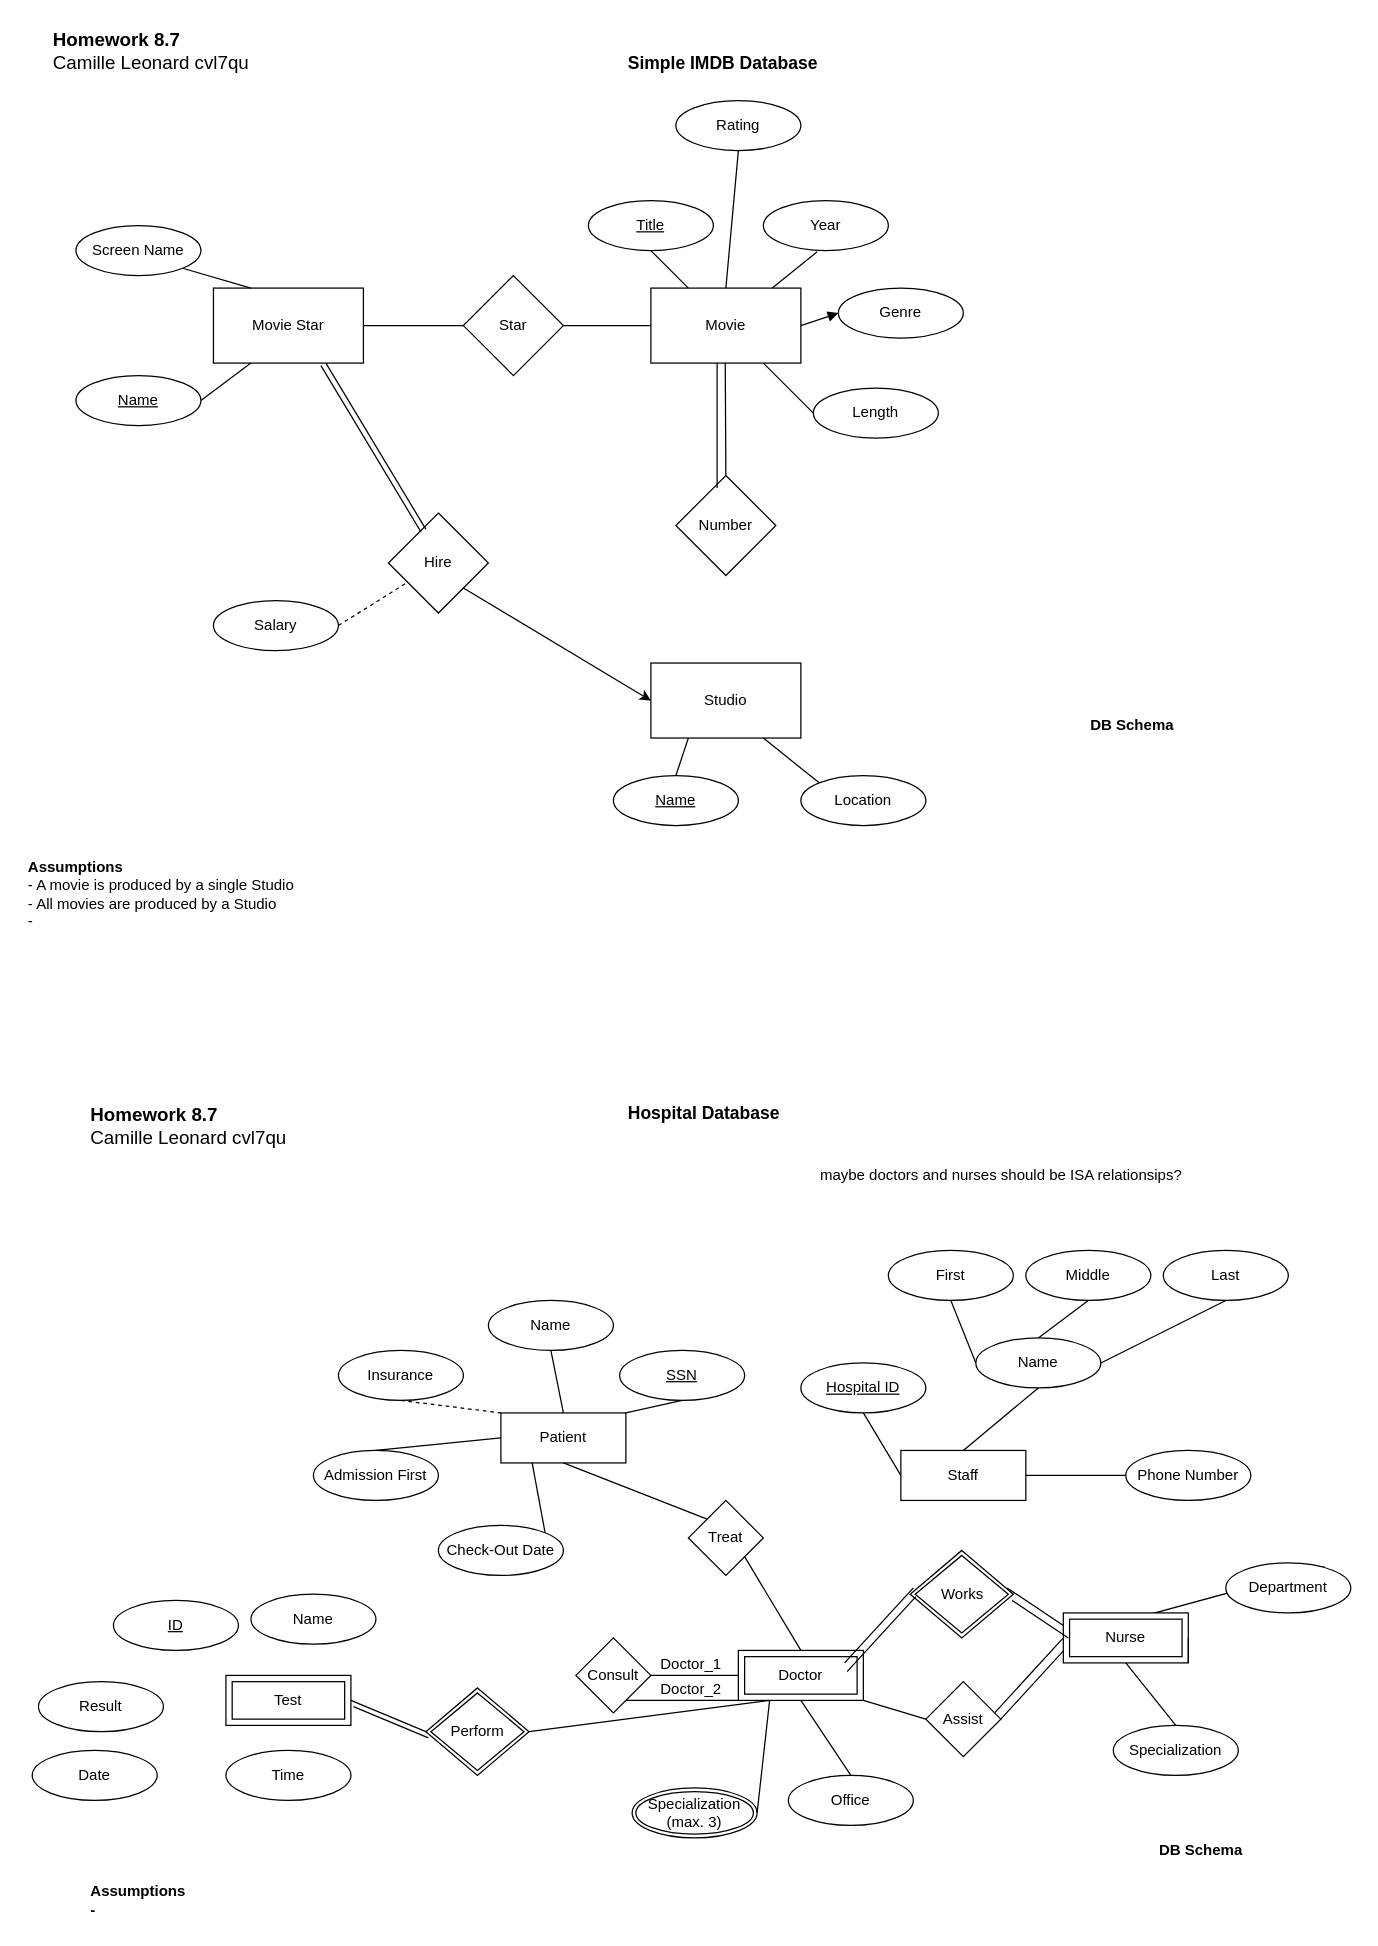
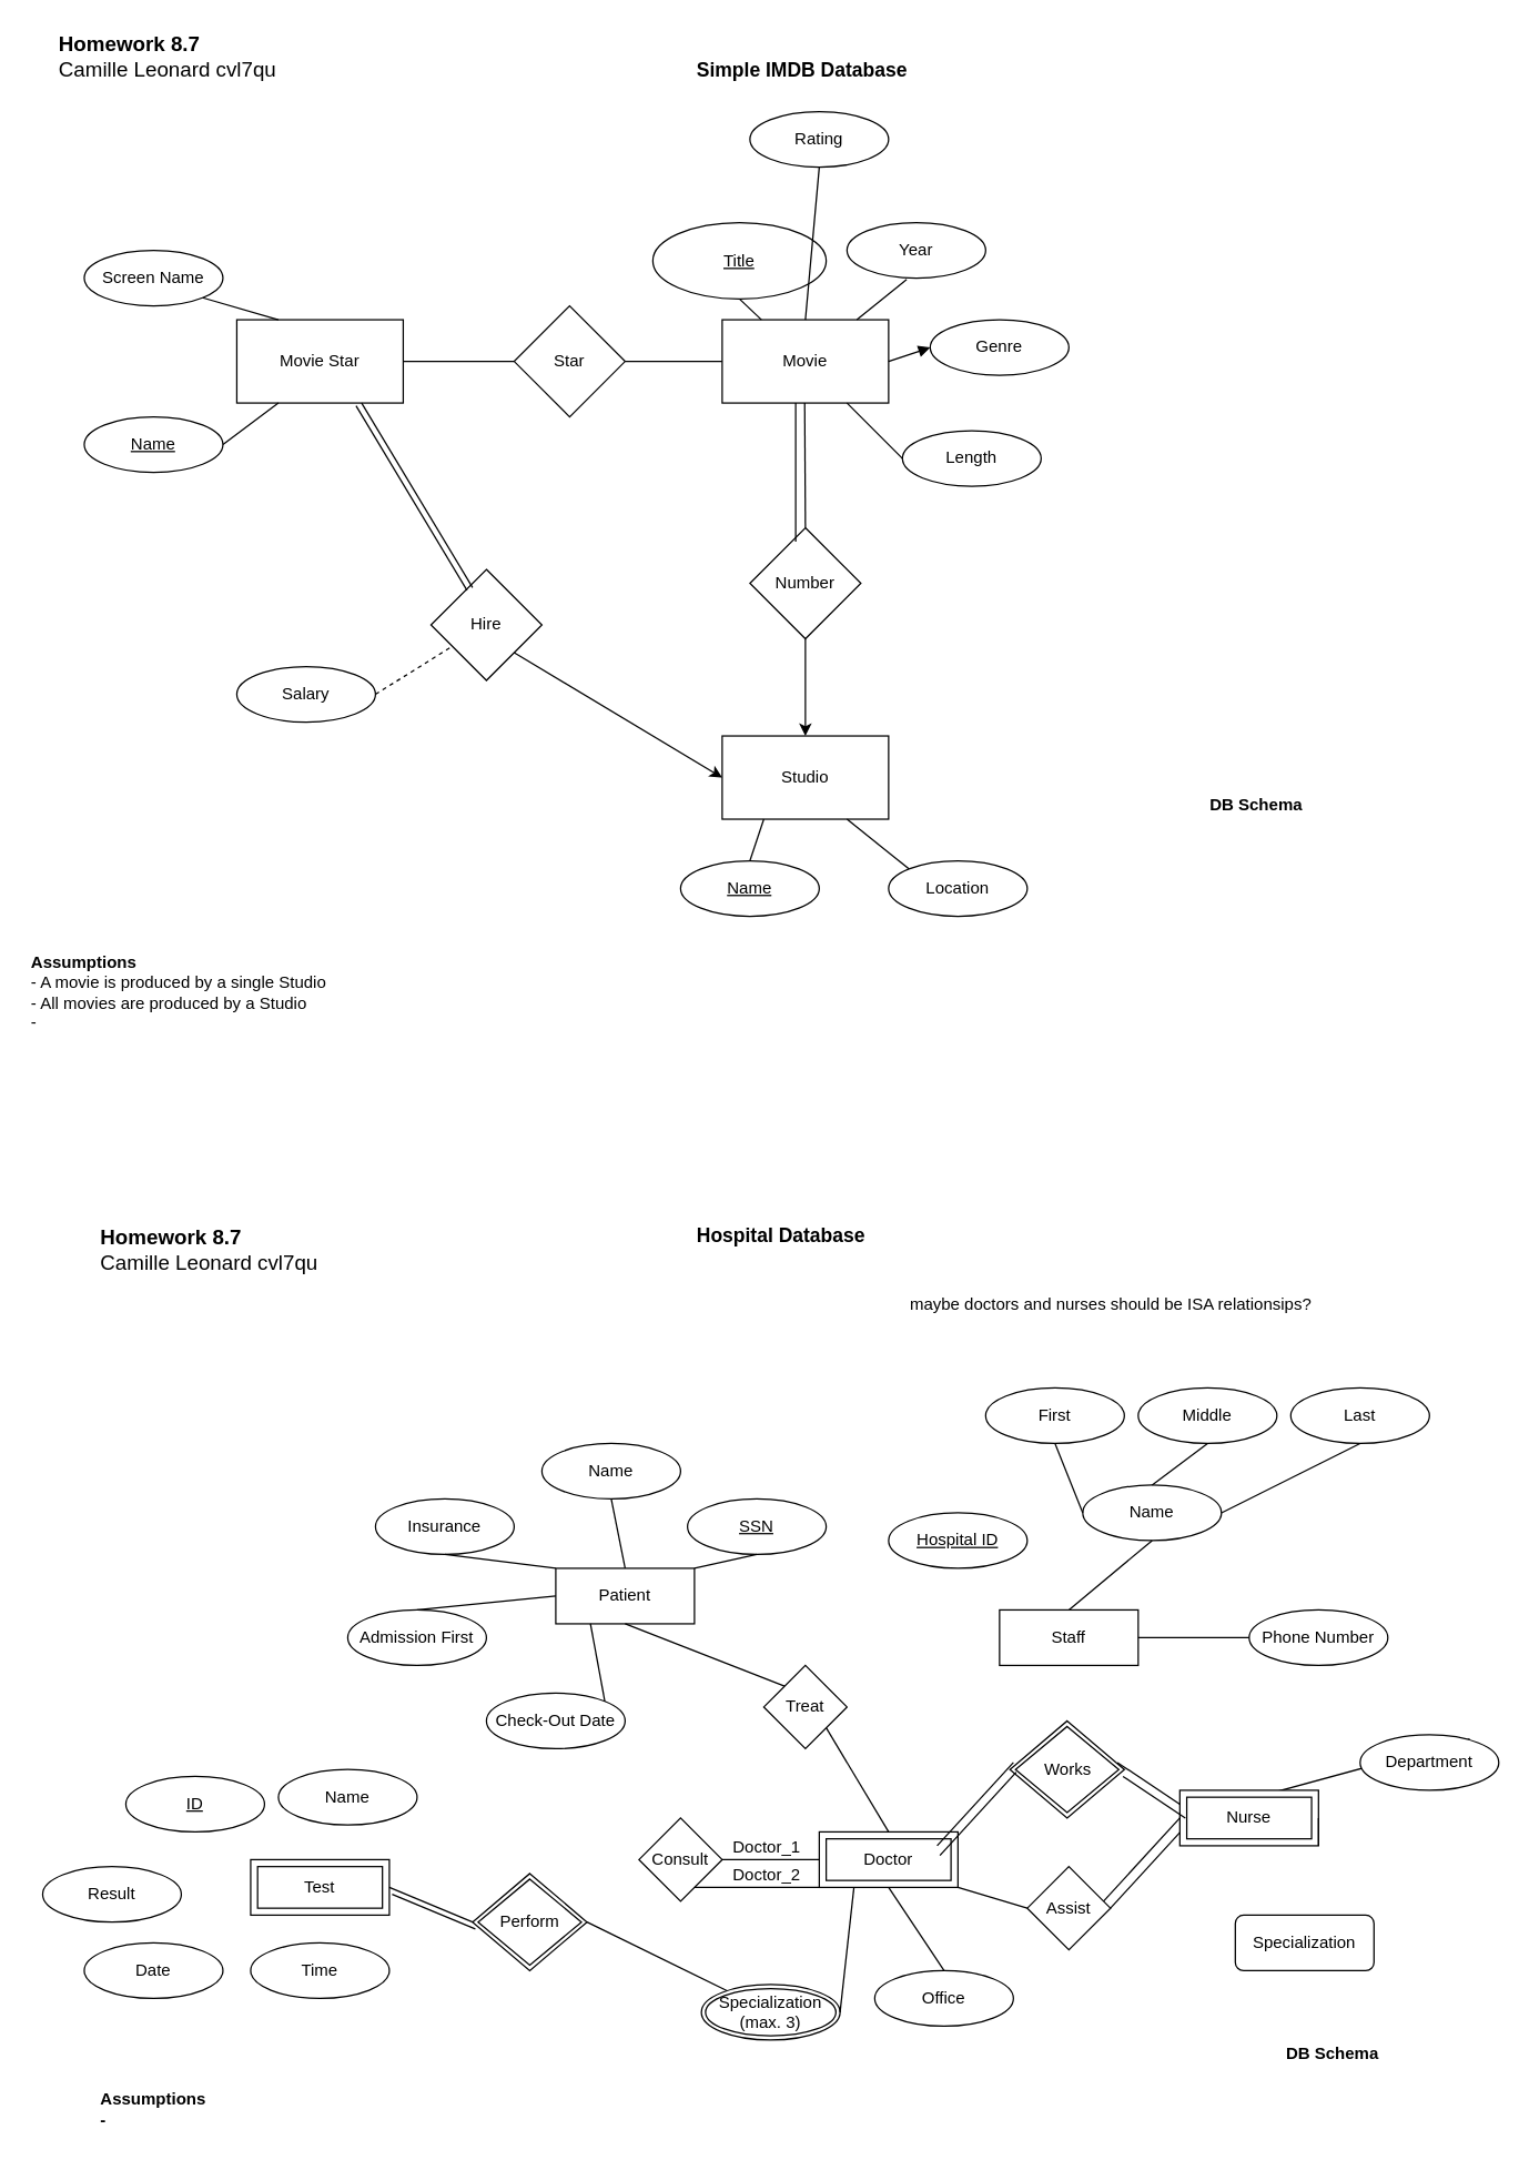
- <mxCell id="12" value="Title" style="ellipse;whiteSpace=wrap;html=1;align=center;fontStyle=4;" vertex="1" parent="1"><mxGeometry x="470" y="160" width="100" height="40" as="geometry" /></mxCell>
+ <mxCell id="12" value="Title" style="ellipse;whiteSpace=wrap;html=1;align=center;fontStyle=4;" vertex="1" parent="1"><mxGeometry x="470" y="160" width="125" height="55" as="geometry" /></mxCell>
+ <mxCell id="103" value="" style="endArrow=classic;html=1;exitX=0.5;exitY=1;exitDx=0;exitDy=0;entryX=0.5;entryY=0;entryDx=0;entryDy=0;" edge="1" parent="1" source="17" target="18"><mxGeometry width="50" height="50" relative="1" as="geometry"><mxPoint x="540" y="400" as="sourcePoint" /><mxPoint x="590" y="350" as="targetPoint" /></mxGeometry></mxCell>
- <mxCell id="59" value="" style="endArrow=none;html=1;exitX=0.5;exitY=1;exitDx=0;exitDy=0;entryX=0;entryY=0;entryDx=0;entryDy=0;dashed=1;" edge="1" parent="1" source="54" target="43"><mxGeometry width="50" height="50" relative="1" as="geometry"><mxPoint x="620" y="1310" as="sourcePoint" /><mxPoint x="670" y="1260" as="targetPoint" /></mxGeometry></mxCell>
+ <mxCell id="59" value="" style="endArrow=none;html=1;exitX=0.5;exitY=1;exitDx=0;exitDy=0;entryX=0;entryY=0;entryDx=0;entryDy=0;" edge="1" parent="1" source="54" target="43"><mxGeometry width="50" height="50" relative="1" as="geometry"><mxPoint x="620" y="1310" as="sourcePoint" /><mxPoint x="670" y="1260" as="targetPoint" /></mxGeometry></mxCell>
- <mxCell id="68" value="" style="endArrow=none;html=1;entryX=0.5;entryY=1;entryDx=0;entryDy=0;exitX=0;exitY=0.5;exitDx=0;exitDy=0;" edge="1" parent="1" source="30" target="32"><mxGeometry width="50" height="50" relative="1" as="geometry"><mxPoint x="620" y="1310" as="sourcePoint" /><mxPoint x="670" y="1260" as="targetPoint" /></mxGeometry></mxCell>
- <mxCell id="63" value="" style="endArrow=none;html=1;entryX=0.5;entryY=1;entryDx=0;entryDy=0;exitX=0.5;exitY=0;exitDx=0;exitDy=0;" edge="1" parent="1" source="41" target="62"><mxGeometry width="50" height="50" relative="1" as="geometry"><mxPoint x="620" y="1310" as="sourcePoint" /><mxPoint x="670" y="1260" as="targetPoint" /></mxGeometry></mxCell>
- <mxCell id="80" value="" style="endArrow=none;html=1;exitX=1;exitY=0.5;exitDx=0;exitDy=0;entryX=0.25;entryY=1;entryDx=0;entryDy=0;" edge="1" parent="1" source="82" target="66"><mxGeometry width="50" height="50" relative="1" as="geometry"><mxPoint x="415" y="1390" as="sourcePoint" /><mxPoint x="670" y="1190" as="targetPoint" /></mxGeometry></mxCell>
+ <mxCell id="80" value="" style="endArrow=none;html=1;exitX=1;exitY=0.5;exitDx=0;exitDy=0;" edge="1" parent="1" source="82" target="45"><mxGeometry width="50" height="50" relative="1" as="geometry"><mxPoint x="415" y="1390" as="sourcePoint" /><mxPoint x="670" y="1190" as="targetPoint" /></mxGeometry></mxCell>
- <mxCell id="41" value="Specialization" style="ellipse;whiteSpace=wrap;html=1;align=center;" vertex="1" parent="1"><mxGeometry x="890" y="1380" width="100" height="40" as="geometry" /></mxCell>
+ <mxCell id="41" value="Specialization" style="whiteSpace=wrap;html=1;align=center;rounded=1;" vertex="1" parent="1"><mxGeometry x="890" y="1380" width="100" height="40" as="geometry" /></mxCell>
- <mxCell id="77" value="Date" style="ellipse;whiteSpace=wrap;html=1;align=center;" vertex="1" parent="1"><mxGeometry x="25" y="1400" width="100" height="40" as="geometry" /></mxCell>
+ <mxCell id="77" value="Date" style="ellipse;whiteSpace=wrap;html=1;align=center;" vertex="1" parent="1"><mxGeometry x="60" y="1400" width="100" height="40" as="geometry" /></mxCell>
